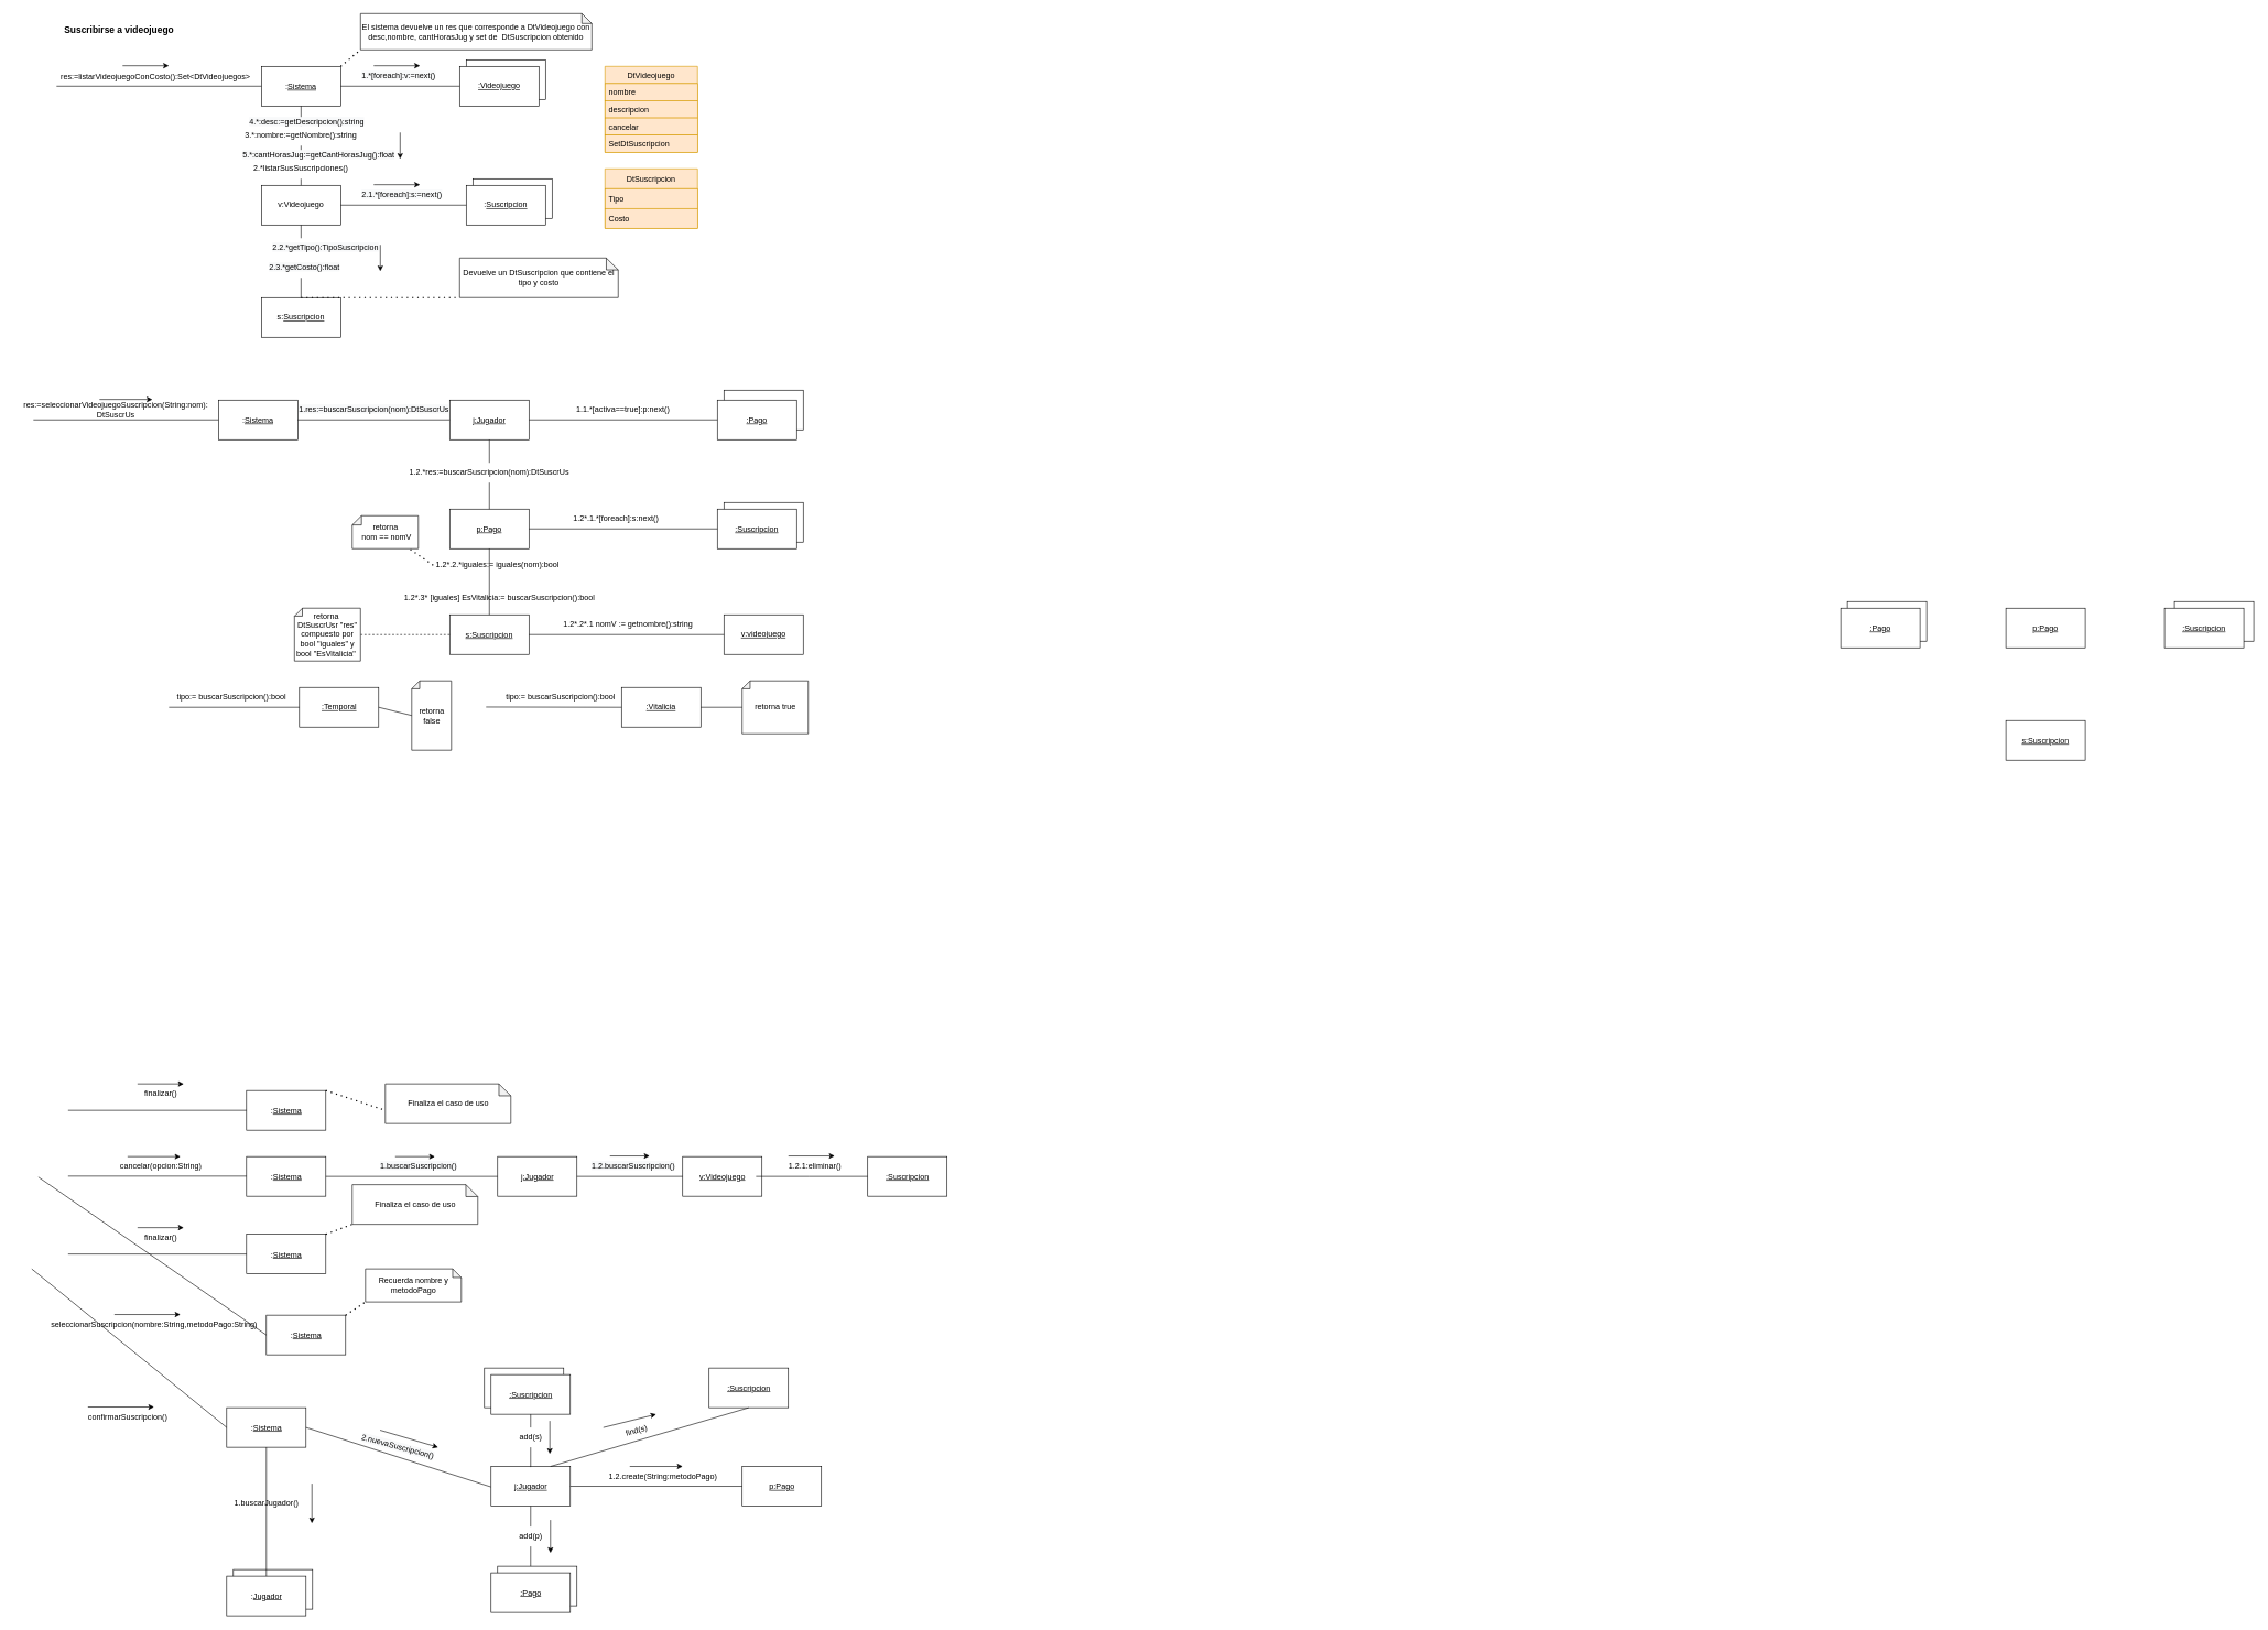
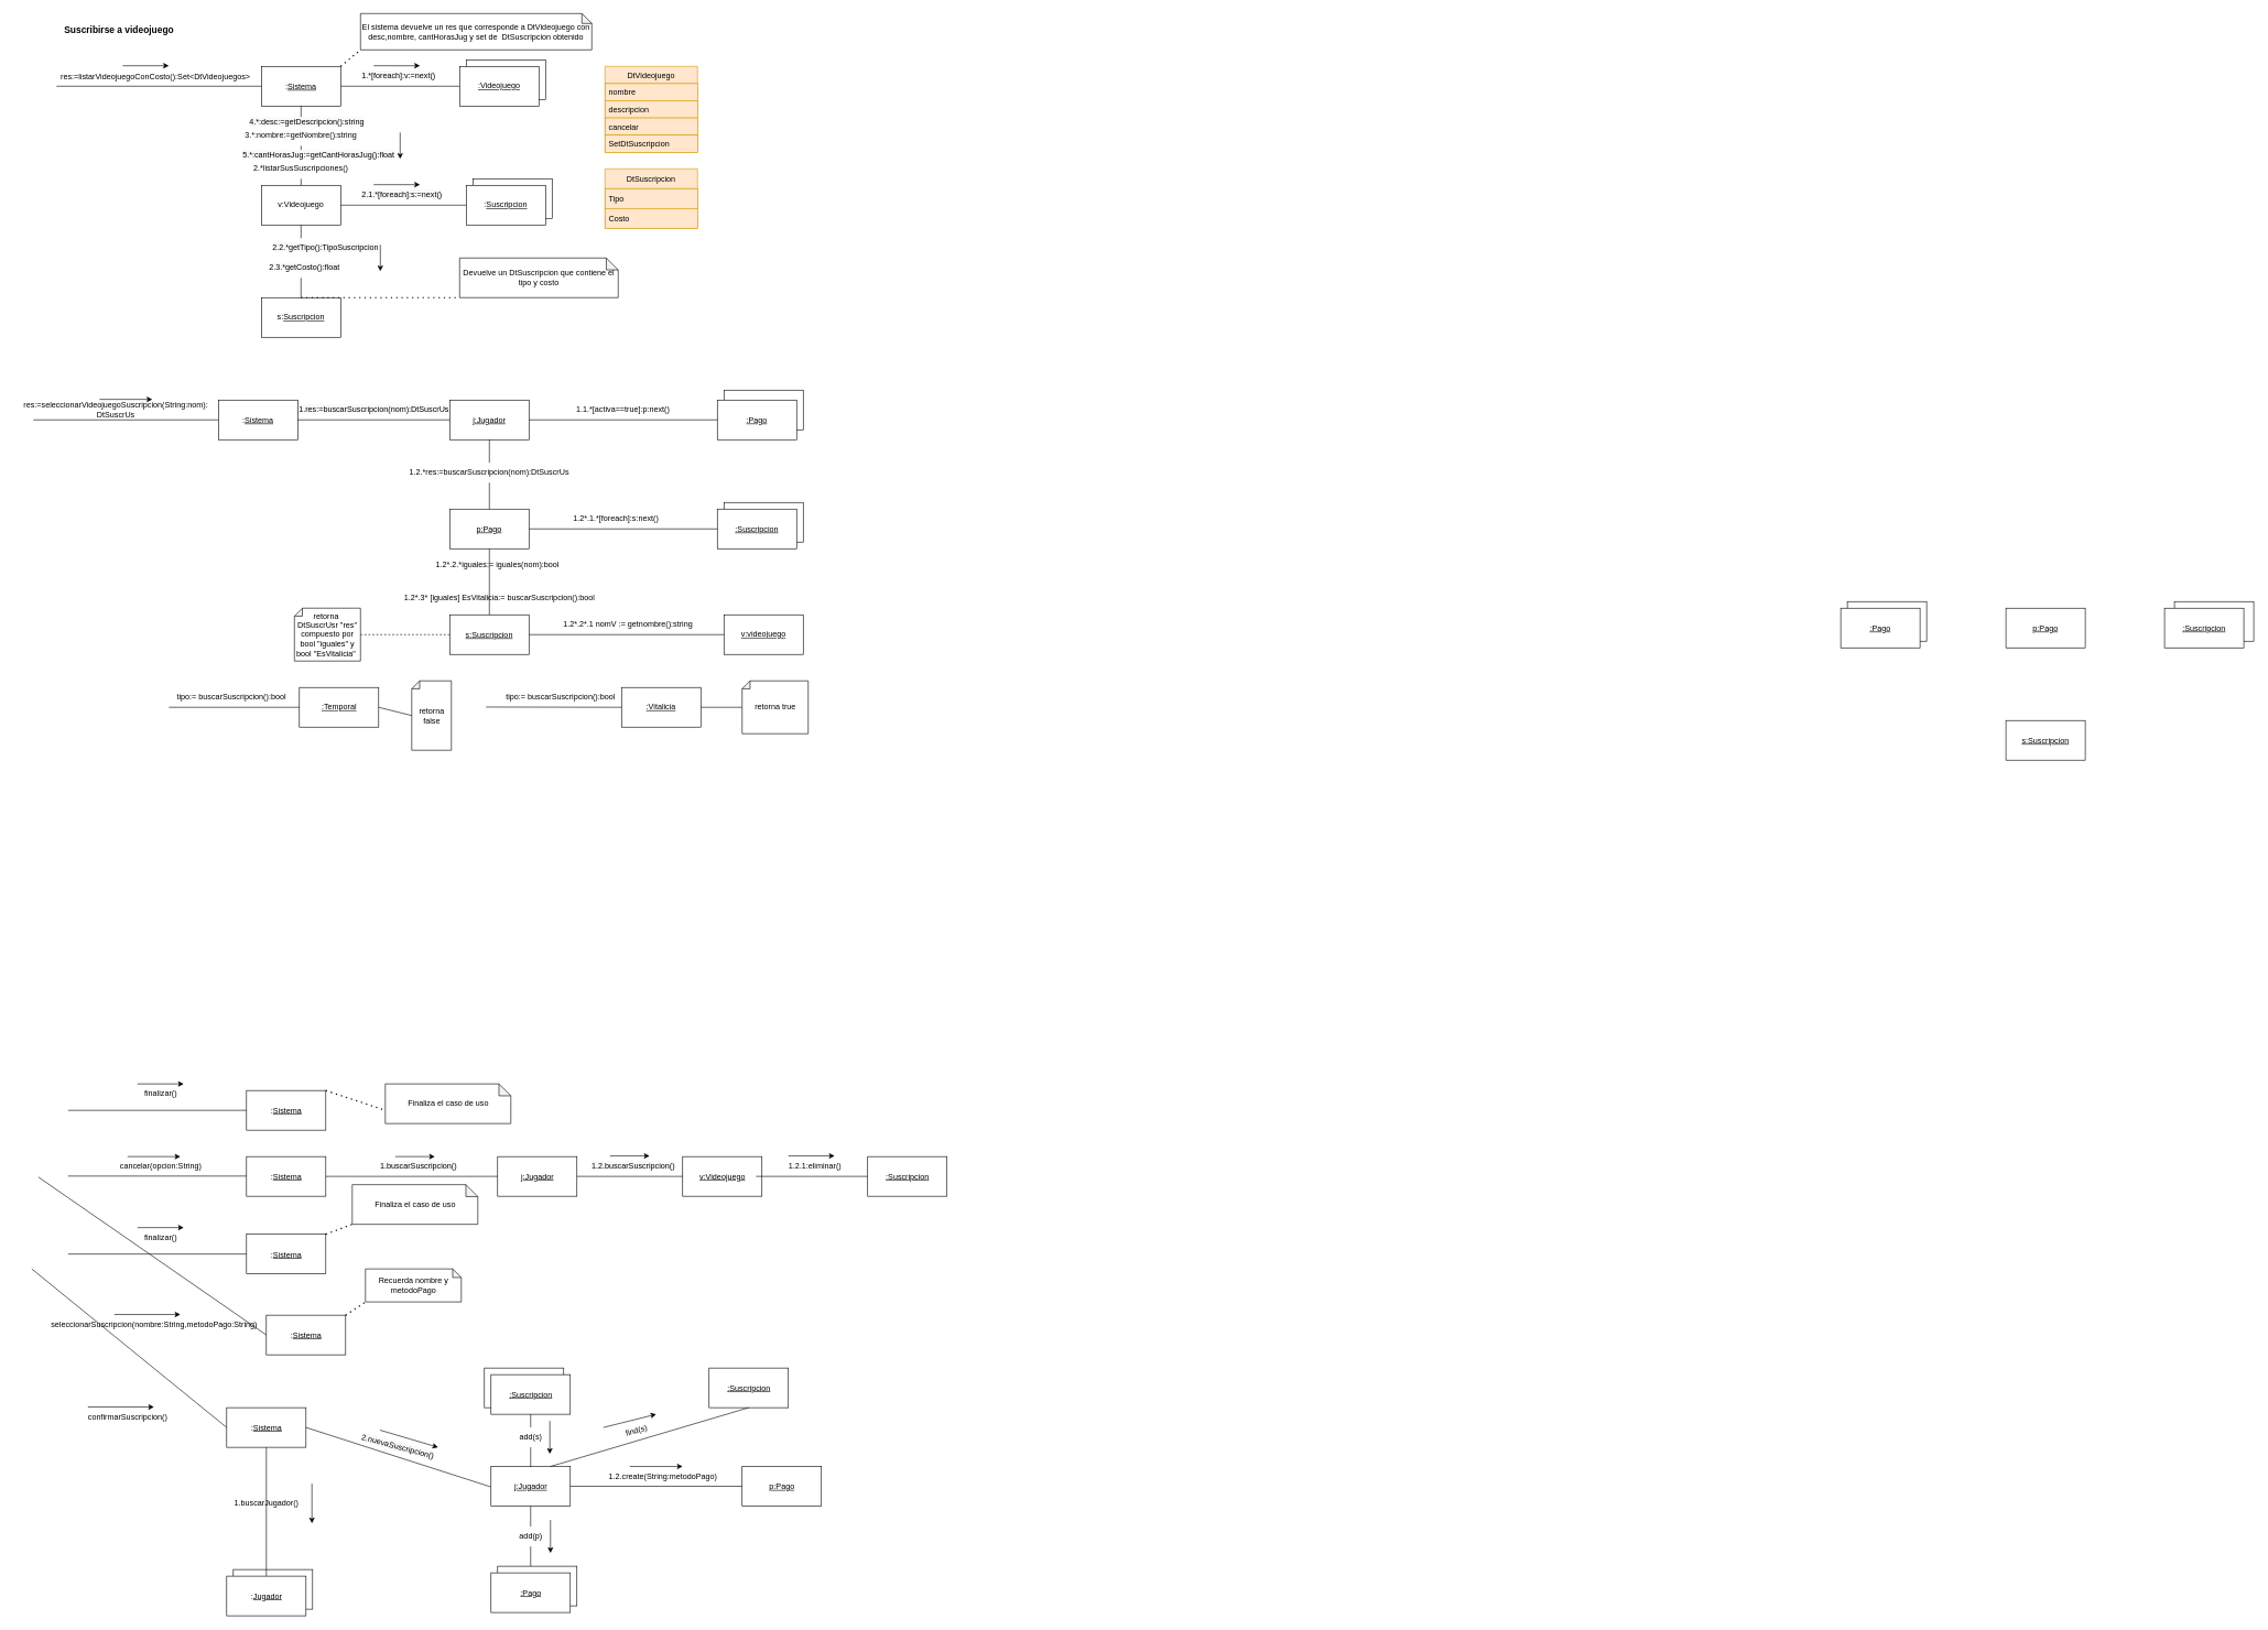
- <mxCell id="144" value="retorna &lt;br&gt;&amp;nbsp;nom == nomV" style="shape=note;whiteSpace=wrap;html=1;backgroundOutline=1;darkOpacity=0.05;size=14;direction=north;" vertex="1" parent="1"><mxGeometry x="532.5" y="780" width="100" height="50" as="geometry" /></mxCell>
- <mxCell id="143" value="" style="endArrow=none;dashed=1;html=1;dashPattern=1 3;strokeWidth=2;rounded=0;exitX=0;exitY=0.5;exitDx=0;exitDy=0;" edge="1" parent="1" source="138" target="144"><mxGeometry width="50" height="50" relative="1" as="geometry"><mxPoint x="1025" y="860" as="sourcePoint" /><mxPoint x="595" y="855" as="targetPoint" /></mxGeometry></mxCell>
